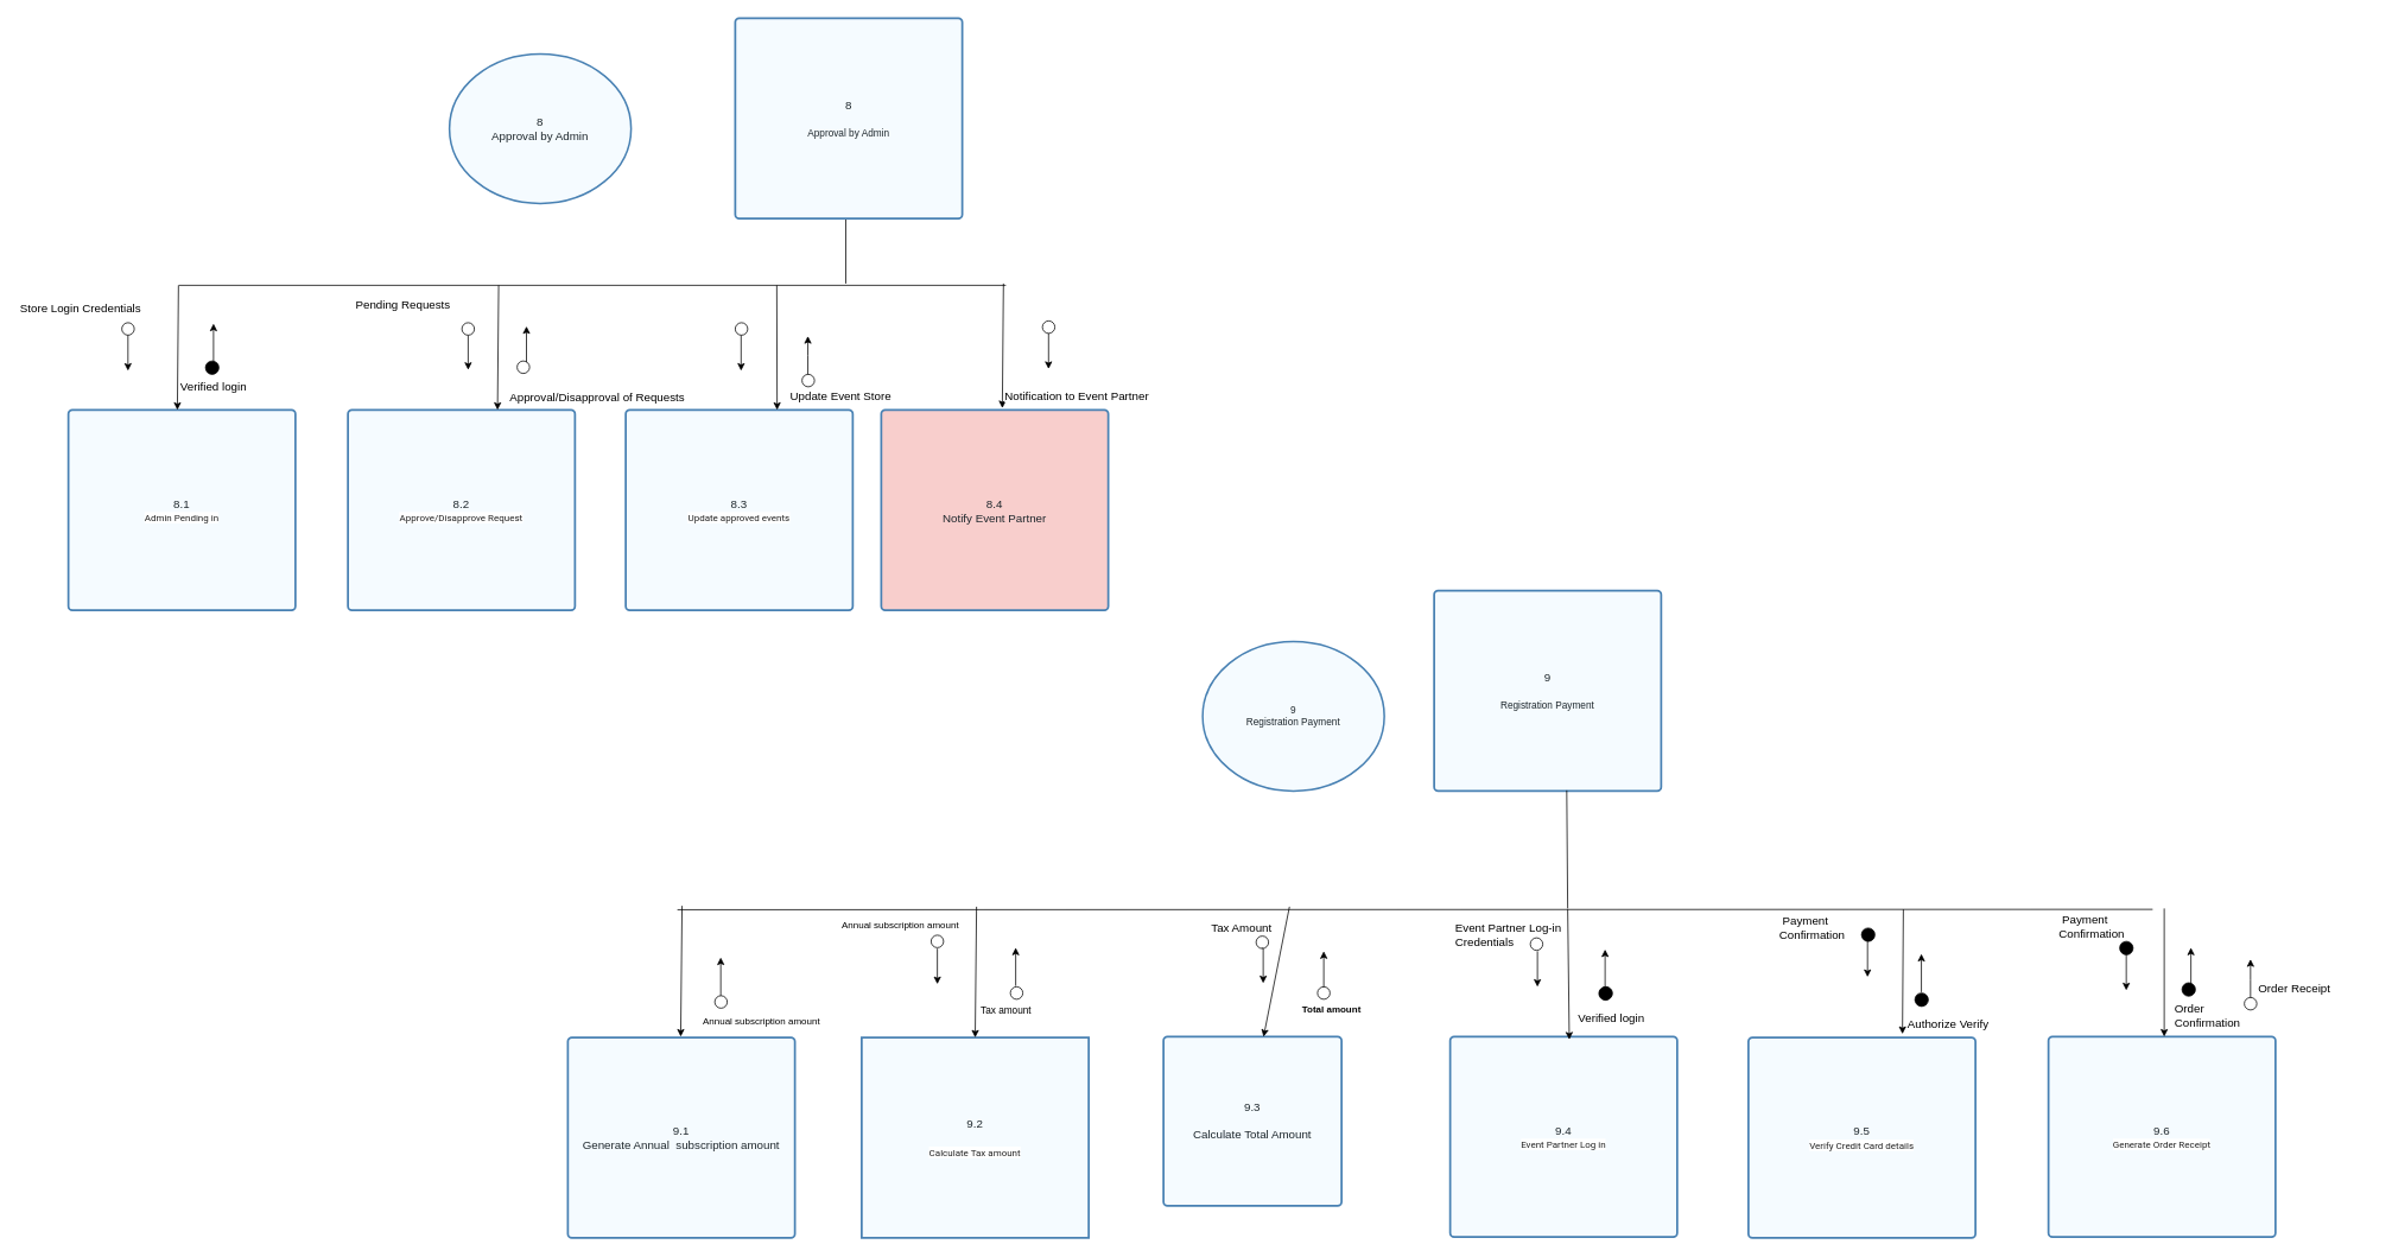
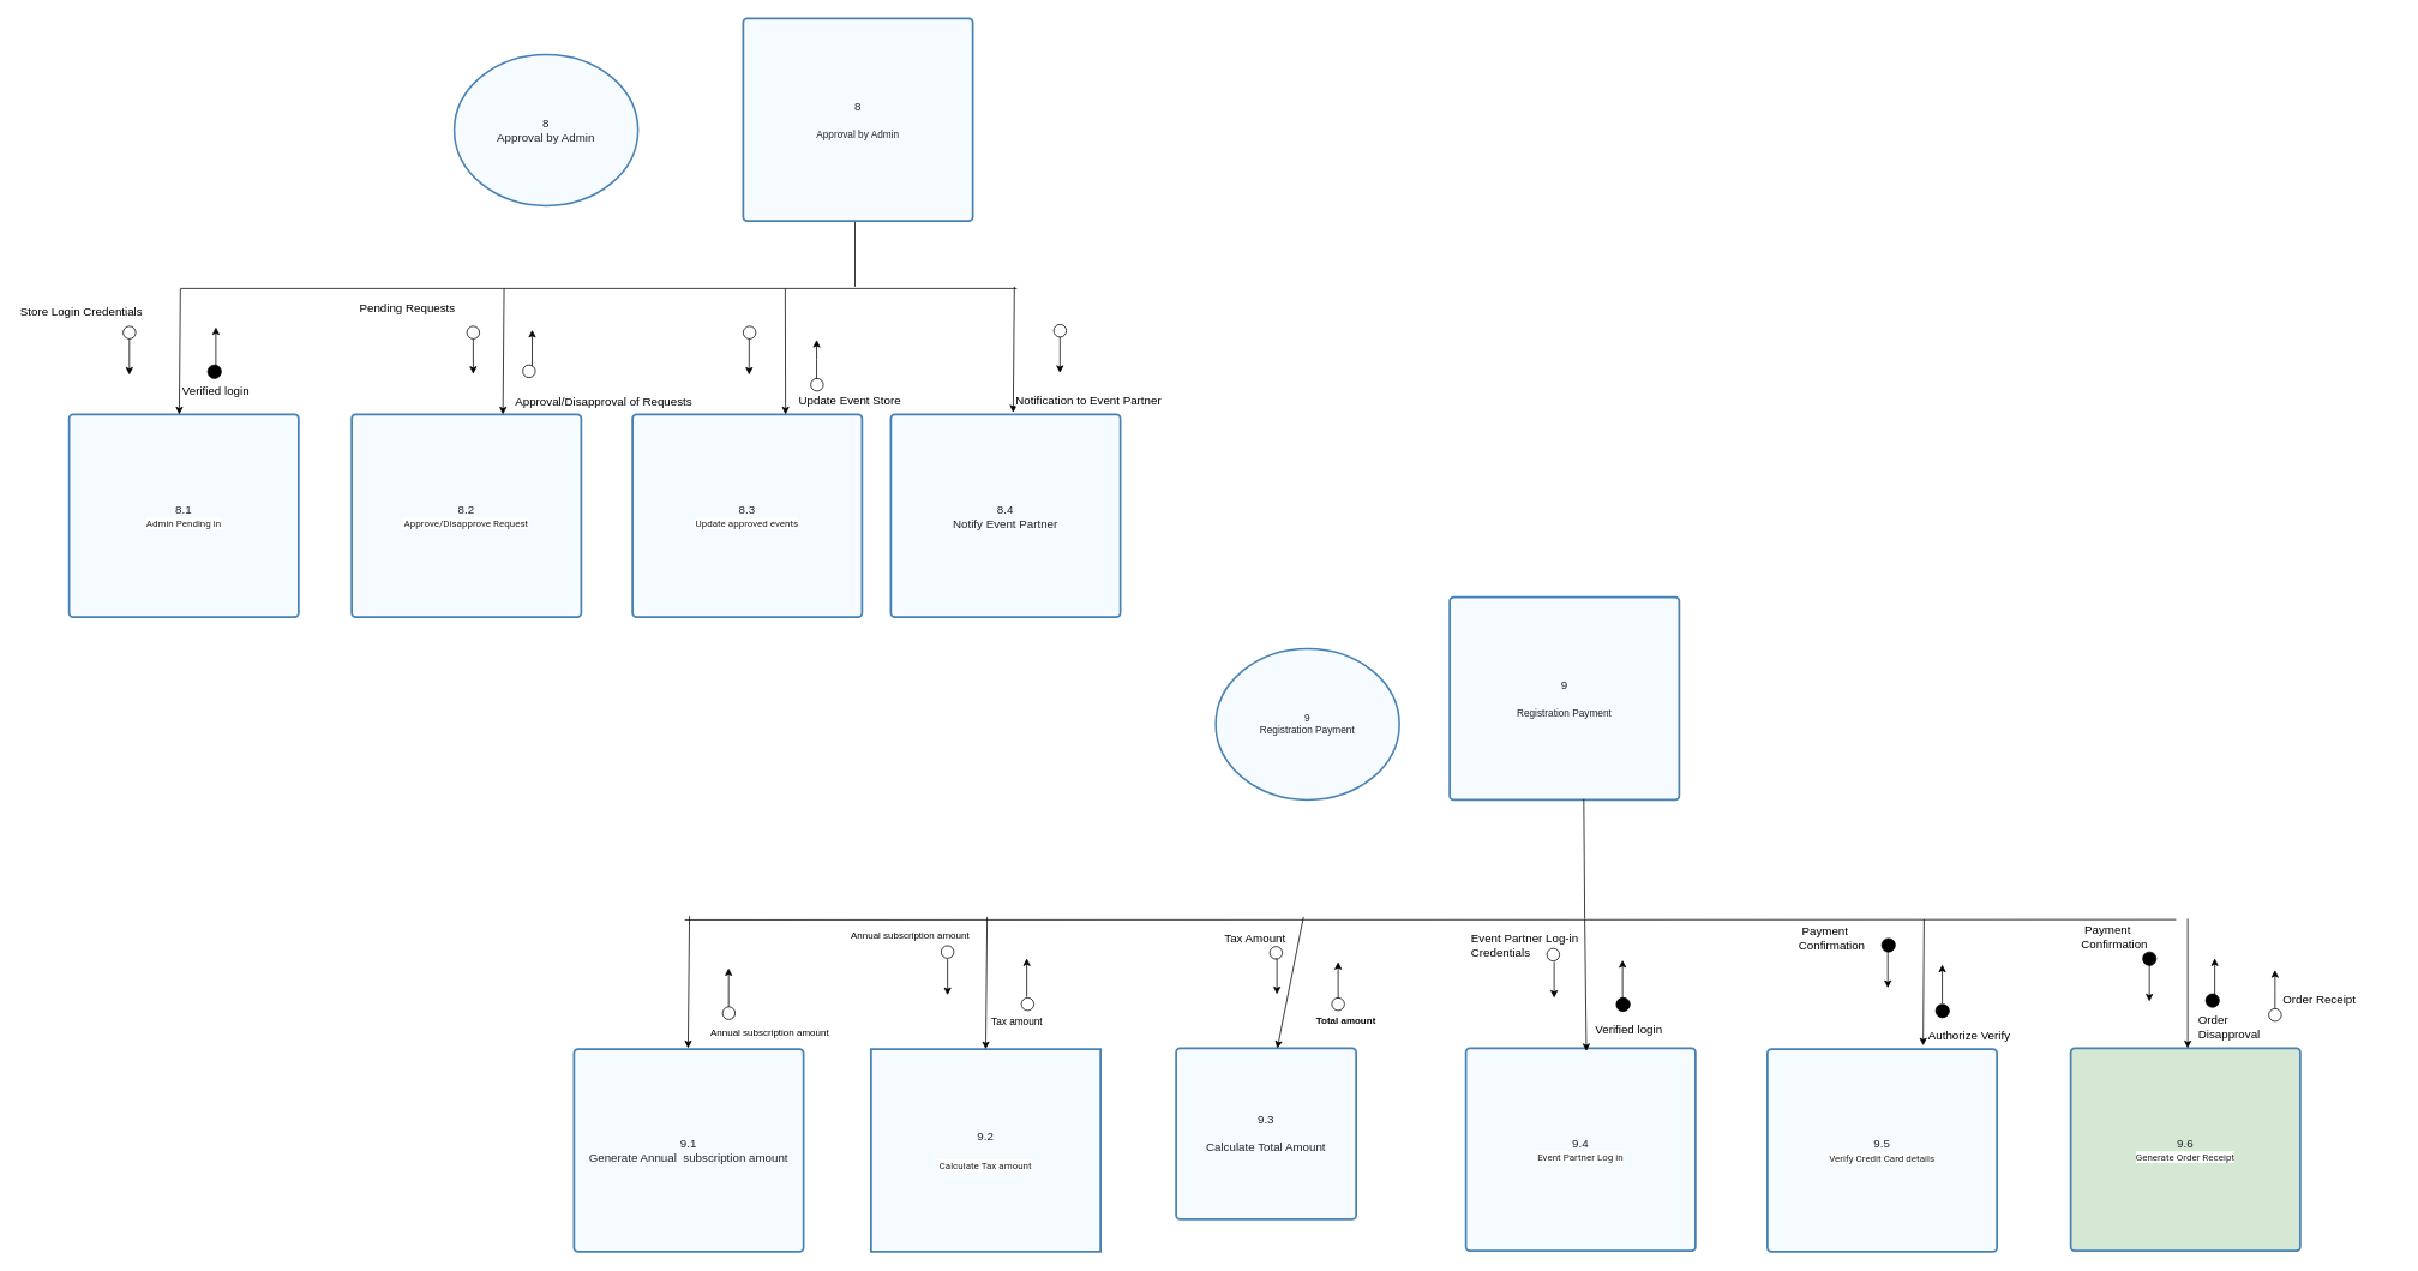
- <mxCell id="12" value="8.4&lt;br&gt;Notify Event Partner" style="html=1;overflow=block;blockSpacing=1;whiteSpace=wrap;fontSize=13;fontColor=#1d262b;spacing=3.8;strokeColor=#4881b3;strokeOpacity=100;rounded=1;absoluteArcSize=1;arcSize=9;fillColor=#f8cecc;strokeWidth=2.3;" parent="1" vertex="1"><mxGeometry x="989" y="460" width="255" height="225" as="geometry" /></mxCell>
+ <mxCell id="12" value="8.4&lt;br&gt;Notify Event Partner" style="html=1;overflow=block;blockSpacing=1;whiteSpace=wrap;fontSize=13;fontColor=#1d262b;spacing=3.8;strokeColor=#4881b3;strokeOpacity=100;rounded=1;absoluteArcSize=1;arcSize=9;fillColor=#F5FBFF;strokeWidth=2.3;" parent="1" vertex="1"><mxGeometry x="989" y="460" width="255" height="225" as="geometry" /></mxCell>
- <mxCell id="82" value="&lt;span style=&quot;background-color: rgb(255 , 255 , 255)&quot;&gt;Order Confirmation&lt;/span&gt;" style="text;whiteSpace=wrap;html=1;fontSize=13;fontFamily=Helvetica;fontColor=#000000;" parent="1" vertex="1"><mxGeometry x="2440" y="1118" width="80" height="42" as="geometry" /></mxCell>
+ <mxCell id="82" value="&lt;span style=&quot;background-color: rgb(255 , 255 , 255)&quot;&gt;Order Disapproval&lt;/span&gt;" style="text;whiteSpace=wrap;html=1;fontSize=13;fontFamily=Helvetica;fontColor=#000000;" parent="1" vertex="1"><mxGeometry x="2440" y="1118" width="80" height="42" as="geometry" /></mxCell>
- <mxCell id="77" value="9.6&lt;br&gt;&lt;font color=&quot;#222222&quot; face=&quot;roboto, sans-serif&quot;&gt;&lt;span style=&quot;font-size: 10.667px ; background-color: rgb(255 , 255 , 255)&quot;&gt;Generate Order Receipt&lt;/span&gt;&lt;/font&gt;" style="html=1;overflow=block;blockSpacing=1;whiteSpace=wrap;fontSize=13;fontColor=#1d262b;spacing=3.8;strokeColor=#4881b3;strokeOpacity=100;rounded=1;absoluteArcSize=1;arcSize=9;fillColor=#F5FBFF;strokeWidth=2.3;" parent="1" vertex="1"><mxGeometry x="2300" y="1164" width="255" height="225" as="geometry" /></mxCell>
+ <mxCell id="77" value="9.6&lt;br&gt;&lt;font color=&quot;#222222&quot; face=&quot;roboto, sans-serif&quot;&gt;&lt;span style=&quot;font-size: 10.667px ; background-color: rgb(255 , 255 , 255)&quot;&gt;Generate Order Receipt&lt;/span&gt;&lt;/font&gt;" style="html=1;overflow=block;blockSpacing=1;whiteSpace=wrap;fontSize=13;fontColor=#1d262b;spacing=3.8;strokeColor=#4881b3;strokeOpacity=100;rounded=1;absoluteArcSize=1;arcSize=9;fillColor=#d5e8d4;strokeWidth=2.3;" parent="1" vertex="1"><mxGeometry x="2300" y="1164" width="255" height="225" as="geometry" /></mxCell>
